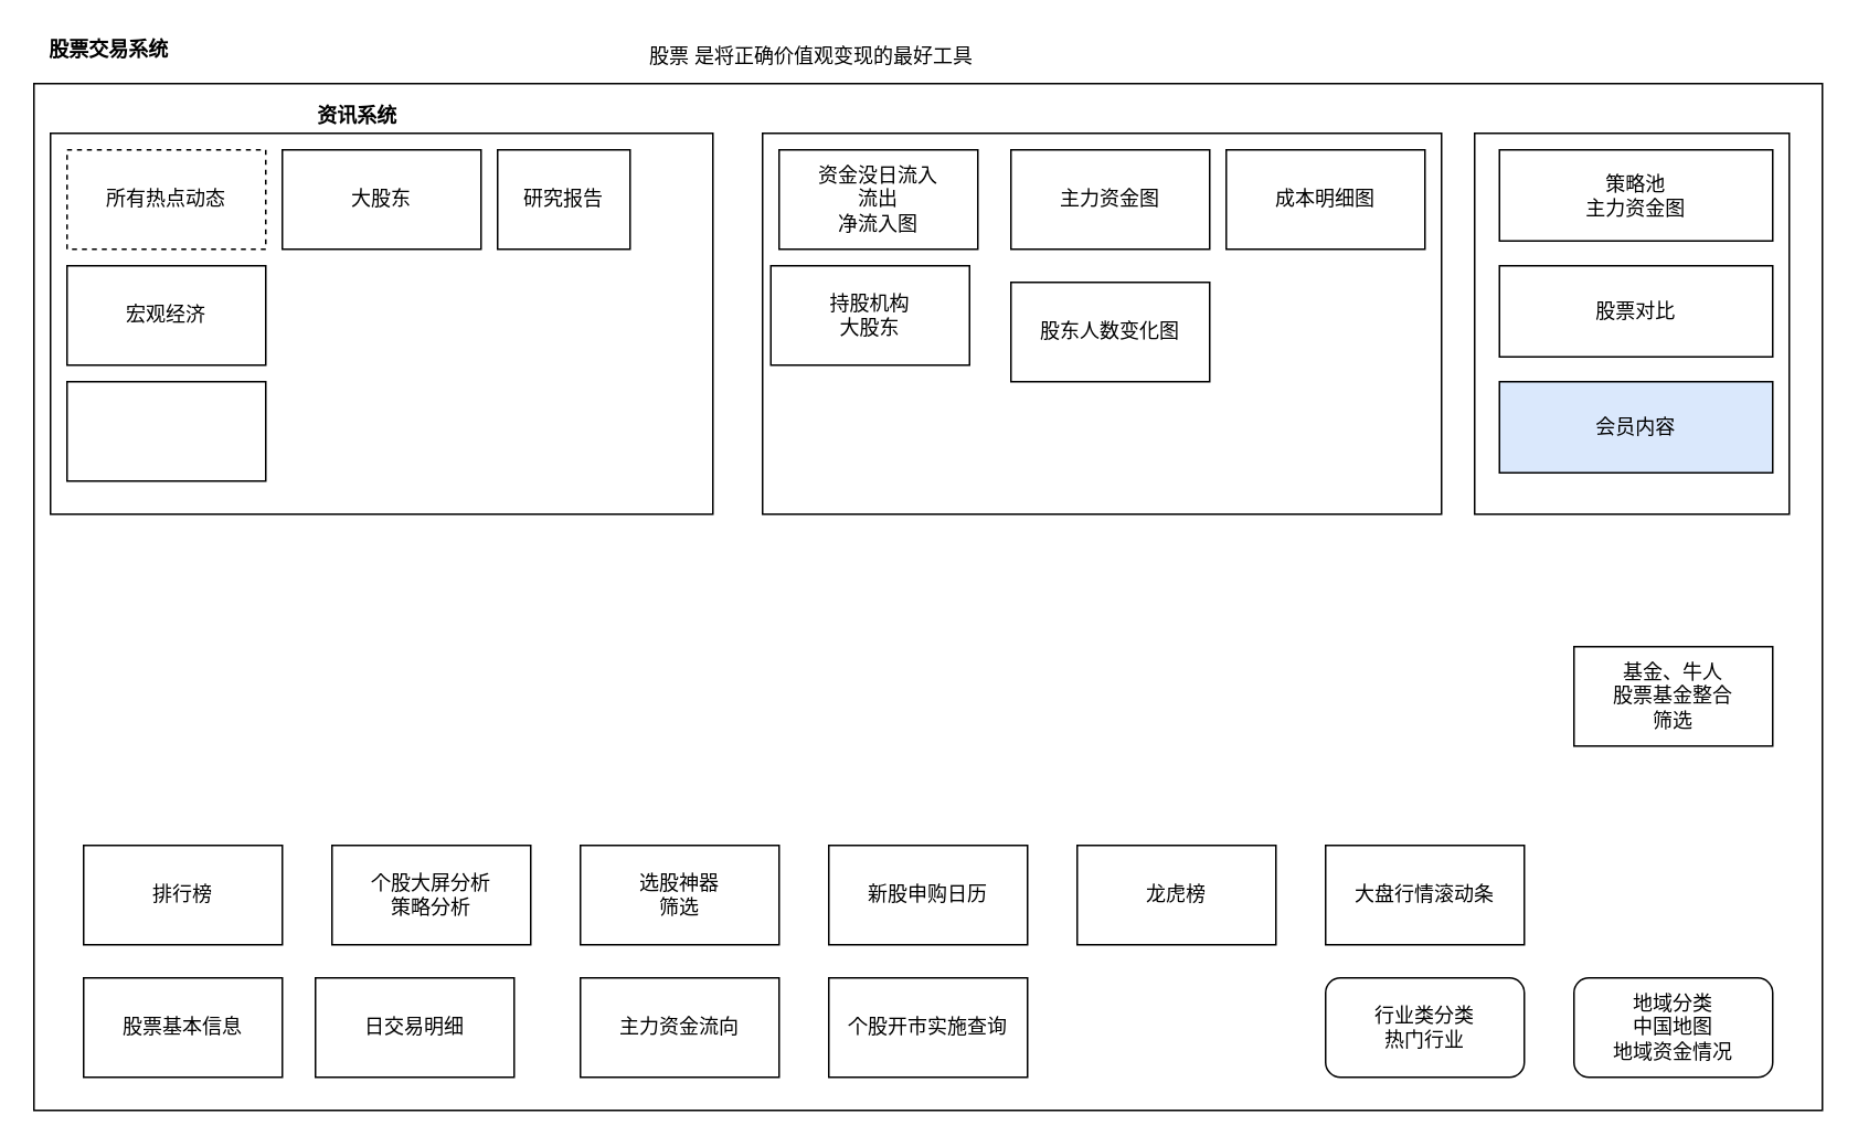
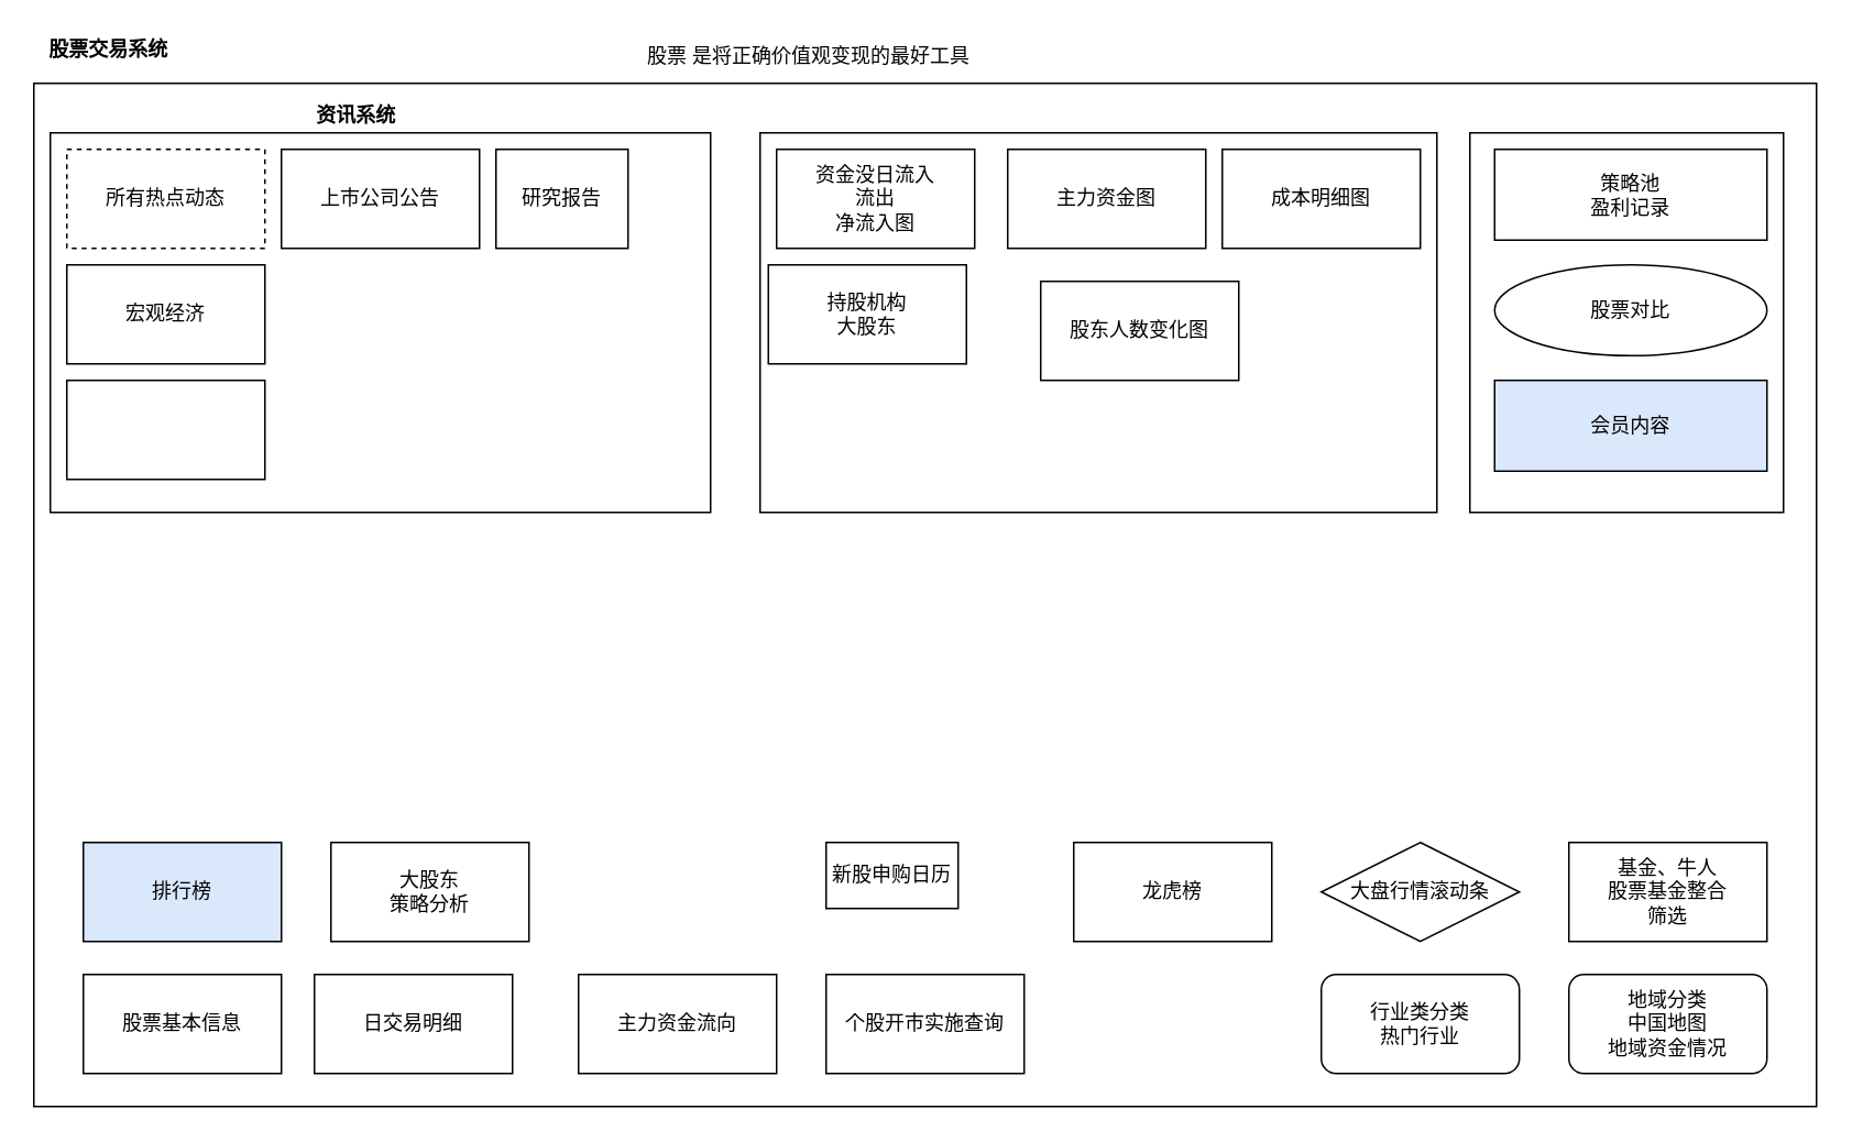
- <mxCell id="31" value="策略池&lt;br&gt;主力资金图" style="rounded=0;whiteSpace=wrap;html=1;" vertex="1" parent="1"><mxGeometry x="905" y="90" width="165" height="55" as="geometry" /></mxCell>
+ <mxCell id="31" value="策略池&lt;br&gt;盈利记录" style="rounded=0;whiteSpace=wrap;html=1;" vertex="1" parent="1"><mxGeometry x="905" y="90" width="165" height="55" as="geometry" /></mxCell>
- <mxCell id="10" value="大股东" style="rounded=0;whiteSpace=wrap;html=1;" vertex="1" parent="1"><mxGeometry x="170" y="90" width="120" height="60" as="geometry" /></mxCell>
+ <mxCell id="10" value="上市公司公告" style="rounded=0;whiteSpace=wrap;html=1;" vertex="1" parent="1"><mxGeometry x="170" y="90" width="120" height="60" as="geometry" /></mxCell>
- <mxCell id="32" value="股票对比" style="rounded=0;whiteSpace=wrap;html=1;" vertex="1" parent="1"><mxGeometry x="905" y="160" width="165" height="55" as="geometry" /></mxCell>
+ <mxCell id="32" value="股票对比" style="ellipse;whiteSpace=wrap;html=1;" vertex="1" parent="1"><mxGeometry x="905" y="160" width="165" height="55" as="geometry" /></mxCell>
- <mxCell id="28" value="股东人数变化图" style="rounded=0;whiteSpace=wrap;html=1;" vertex="1" parent="1"><mxGeometry x="610" y="170" width="120" height="60" as="geometry" /></mxCell>
+ <mxCell id="28" value="股东人数变化图" style="rounded=0;whiteSpace=wrap;html=1;" vertex="1" parent="1"><mxGeometry x="630" y="170" width="120" height="60" as="geometry" /></mxCell>
- <mxCell id="17" value="基金、牛人&lt;br&gt;股票基金整合&lt;br&gt;筛选" style="rounded=0;whiteSpace=wrap;html=1;" vertex="1" parent="1"><mxGeometry x="950" y="390" width="120" height="60" as="geometry" /></mxCell>
+ <mxCell id="17" value="基金、牛人&lt;br&gt;股票基金整合&lt;br&gt;筛选" style="rounded=0;whiteSpace=wrap;html=1;" vertex="1" parent="1"><mxGeometry x="950" y="510" width="120" height="60" as="geometry" /></mxCell>
- <mxCell id="16" value="排行榜" style="rounded=0;whiteSpace=wrap;html=1;" vertex="1" parent="1"><mxGeometry x="50" y="510" width="120" height="60" as="geometry" /></mxCell>
+ <mxCell id="16" value="排行榜" style="rounded=0;whiteSpace=wrap;html=1;fillColor=#dae8fc;" vertex="1" parent="1"><mxGeometry x="50" y="510" width="120" height="60" as="geometry" /></mxCell>
- <mxCell id="19" value="个股大屏分析&lt;br&gt;策略分析" style="rounded=0;whiteSpace=wrap;html=1;" vertex="1" parent="1"><mxGeometry x="200" y="510" width="120" height="60" as="geometry" /></mxCell>
+ <mxCell id="19" value="大股东&lt;br&gt;策略分析" style="rounded=0;whiteSpace=wrap;html=1;" vertex="1" parent="1"><mxGeometry x="200" y="510" width="120" height="60" as="geometry" /></mxCell>
- <mxCell id="20" value="选股神器&lt;br&gt;筛选" style="rounded=0;whiteSpace=wrap;html=1;" vertex="1" parent="1"><mxGeometry x="350" y="510" width="120" height="60" as="geometry" /></mxCell>
- <mxCell id="21" value="新股申购日历" style="rounded=0;whiteSpace=wrap;html=1;" vertex="1" parent="1"><mxGeometry x="500" y="510" width="120" height="60" as="geometry" /></mxCell>
+ <mxCell id="21" value="新股申购日历" style="rounded=0;whiteSpace=wrap;html=1;" vertex="1" parent="1"><mxGeometry x="500" y="510" width="80" height="40" as="geometry" /></mxCell>
- <mxCell id="23" value="大盘行情滚动条" style="rounded=0;whiteSpace=wrap;html=1;" vertex="1" parent="1"><mxGeometry x="800" y="510" width="120" height="60" as="geometry" /></mxCell>
+ <mxCell id="23" value="大盘行情滚动条" style="rhombus;whiteSpace=wrap;html=1;" vertex="1" parent="1"><mxGeometry x="800" y="510" width="120" height="60" as="geometry" /></mxCell>
